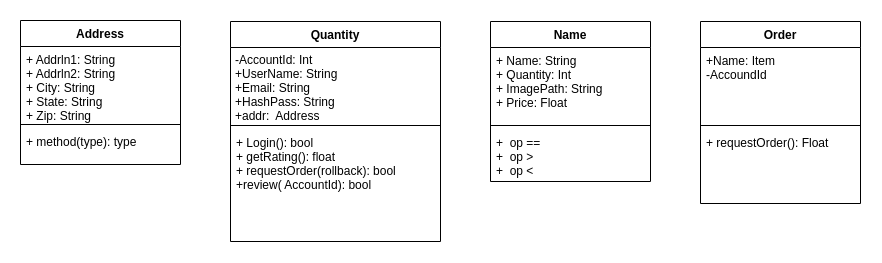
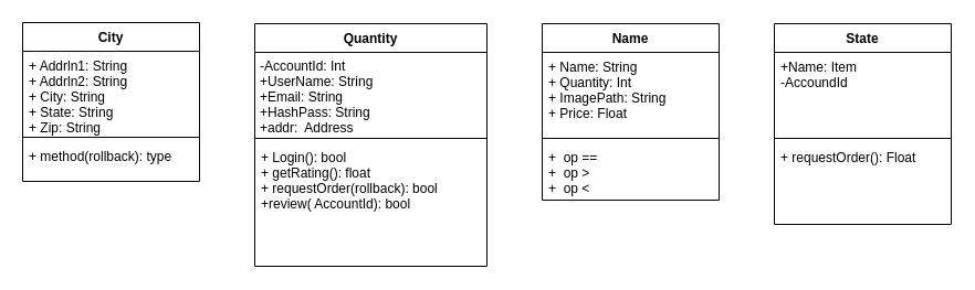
- <mxCell id="2" value="Address" style="swimlane;fontStyle=1;align=center;verticalAlign=top;childLayout=stackLayout;horizontal=1;startSize=26;horizontalStack=0;resizeParent=1;resizeParentMax=0;resizeLast=0;collapsible=1;marginBottom=0;" parent="1" vertex="1"><mxGeometry x="20" y="20" width="160" height="144" as="geometry" /></mxCell>
+ <mxCell id="2" value="City" style="swimlane;fontStyle=1;align=center;verticalAlign=top;childLayout=stackLayout;horizontal=1;startSize=26;horizontalStack=0;resizeParent=1;resizeParentMax=0;resizeLast=0;collapsible=1;marginBottom=0;" parent="1" vertex="1"><mxGeometry x="20" y="20" width="160" height="144" as="geometry" /></mxCell>
- <mxCell id="10" value="Order" style="swimlane;fontStyle=1;align=center;verticalAlign=top;childLayout=stackLayout;horizontal=1;startSize=26;horizontalStack=0;resizeParent=1;resizeParentMax=0;resizeLast=0;collapsible=1;marginBottom=0;" vertex="1" parent="1"><mxGeometry x="700" y="21" width="160" height="182" as="geometry" /></mxCell>
+ <mxCell id="10" value="State" style="swimlane;fontStyle=1;align=center;verticalAlign=top;childLayout=stackLayout;horizontal=1;startSize=26;horizontalStack=0;resizeParent=1;resizeParentMax=0;resizeLast=0;collapsible=1;marginBottom=0;" vertex="1" parent="1"><mxGeometry x="700" y="21" width="160" height="182" as="geometry" /></mxCell>
- <mxCell id="5" value="+ method(type): type" style="text;strokeColor=none;fillColor=none;align=left;verticalAlign=top;spacingLeft=4;spacingRight=4;overflow=hidden;rotatable=0;points=[[0,0.5],[1,0.5]];portConstraint=eastwest;" parent="2" vertex="1"><mxGeometry y="108" width="160" height="36" as="geometry" /></mxCell>
+ <mxCell id="5" value="+ method(rollback): type" style="text;strokeColor=none;fillColor=none;align=left;verticalAlign=top;spacingLeft=4;spacingRight=4;overflow=hidden;rotatable=0;points=[[0,0.5],[1,0.5]];portConstraint=eastwest;" parent="2" vertex="1"><mxGeometry y="108" width="160" height="36" as="geometry" /></mxCell>
